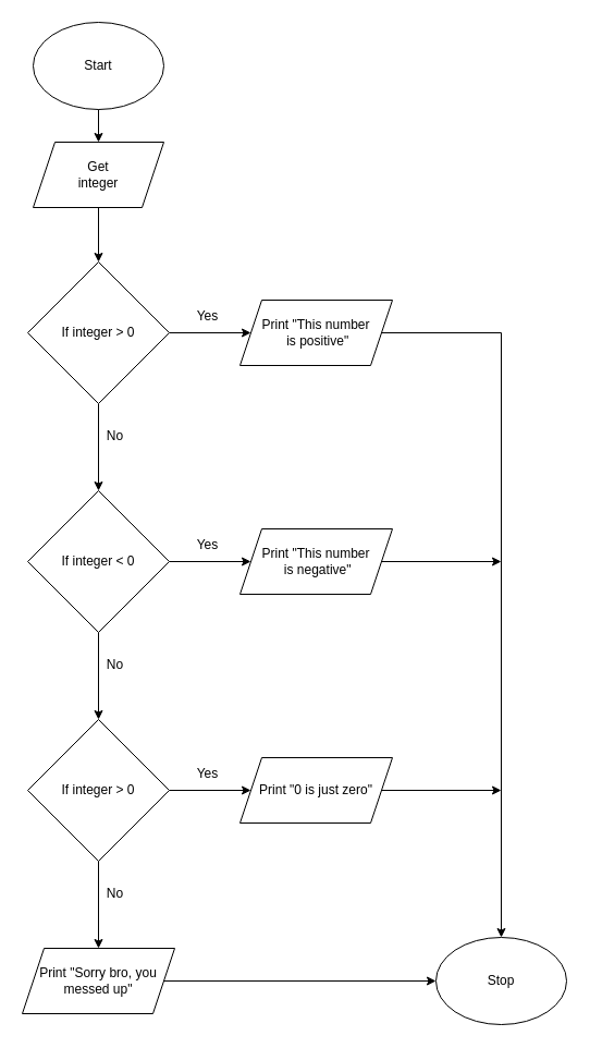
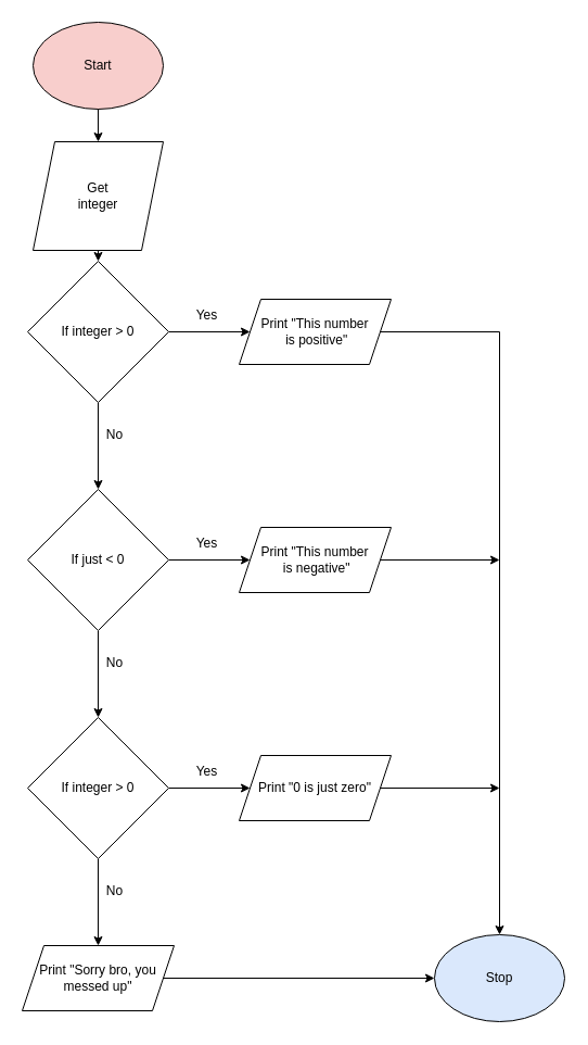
- <mxCell id="12" value="Start" style="ellipse;whiteSpace=wrap;html=1;" vertex="1" parent="1"><mxGeometry x="30" y="20" width="120" height="80" as="geometry" /></mxCell>
+ <mxCell id="12" value="Start" style="ellipse;whiteSpace=wrap;html=1;fillColor=#f8cecc;" vertex="1" parent="1"><mxGeometry x="30" y="20" width="120" height="80" as="geometry" /></mxCell>
- <mxCell id="4" value="Get &lt;br&gt;integer" style="shape=parallelogram;perimeter=parallelogramPerimeter;whiteSpace=wrap;html=1;fixedSize=1;" vertex="1" parent="1"><mxGeometry x="30" y="130" width="120" height="60" as="geometry" /></mxCell>
+ <mxCell id="4" value="Get &lt;br&gt;integer" style="shape=parallelogram;perimeter=parallelogramPerimeter;whiteSpace=wrap;html=1;fixedSize=1;" vertex="1" parent="1"><mxGeometry x="30" y="130" width="120" height="100" as="geometry" /></mxCell>
- <mxCell id="15" value="If integer &amp;lt; 0" style="rhombus;whiteSpace=wrap;html=1;" vertex="1" parent="1"><mxGeometry x="25" y="450" width="130" height="130" as="geometry" /></mxCell>
+ <mxCell id="15" value="If just &amp;lt; 0" style="rhombus;whiteSpace=wrap;html=1;" vertex="1" parent="1"><mxGeometry x="25" y="450" width="130" height="130" as="geometry" /></mxCell>
- <mxCell id="29" value="Stop" style="ellipse;whiteSpace=wrap;html=1;" vertex="1" parent="1"><mxGeometry x="400" y="860" width="120" height="80" as="geometry" /></mxCell>
+ <mxCell id="29" value="Stop" style="ellipse;whiteSpace=wrap;html=1;fillColor=#dae8fc;" vertex="1" parent="1"><mxGeometry x="400" y="860" width="120" height="80" as="geometry" /></mxCell>
